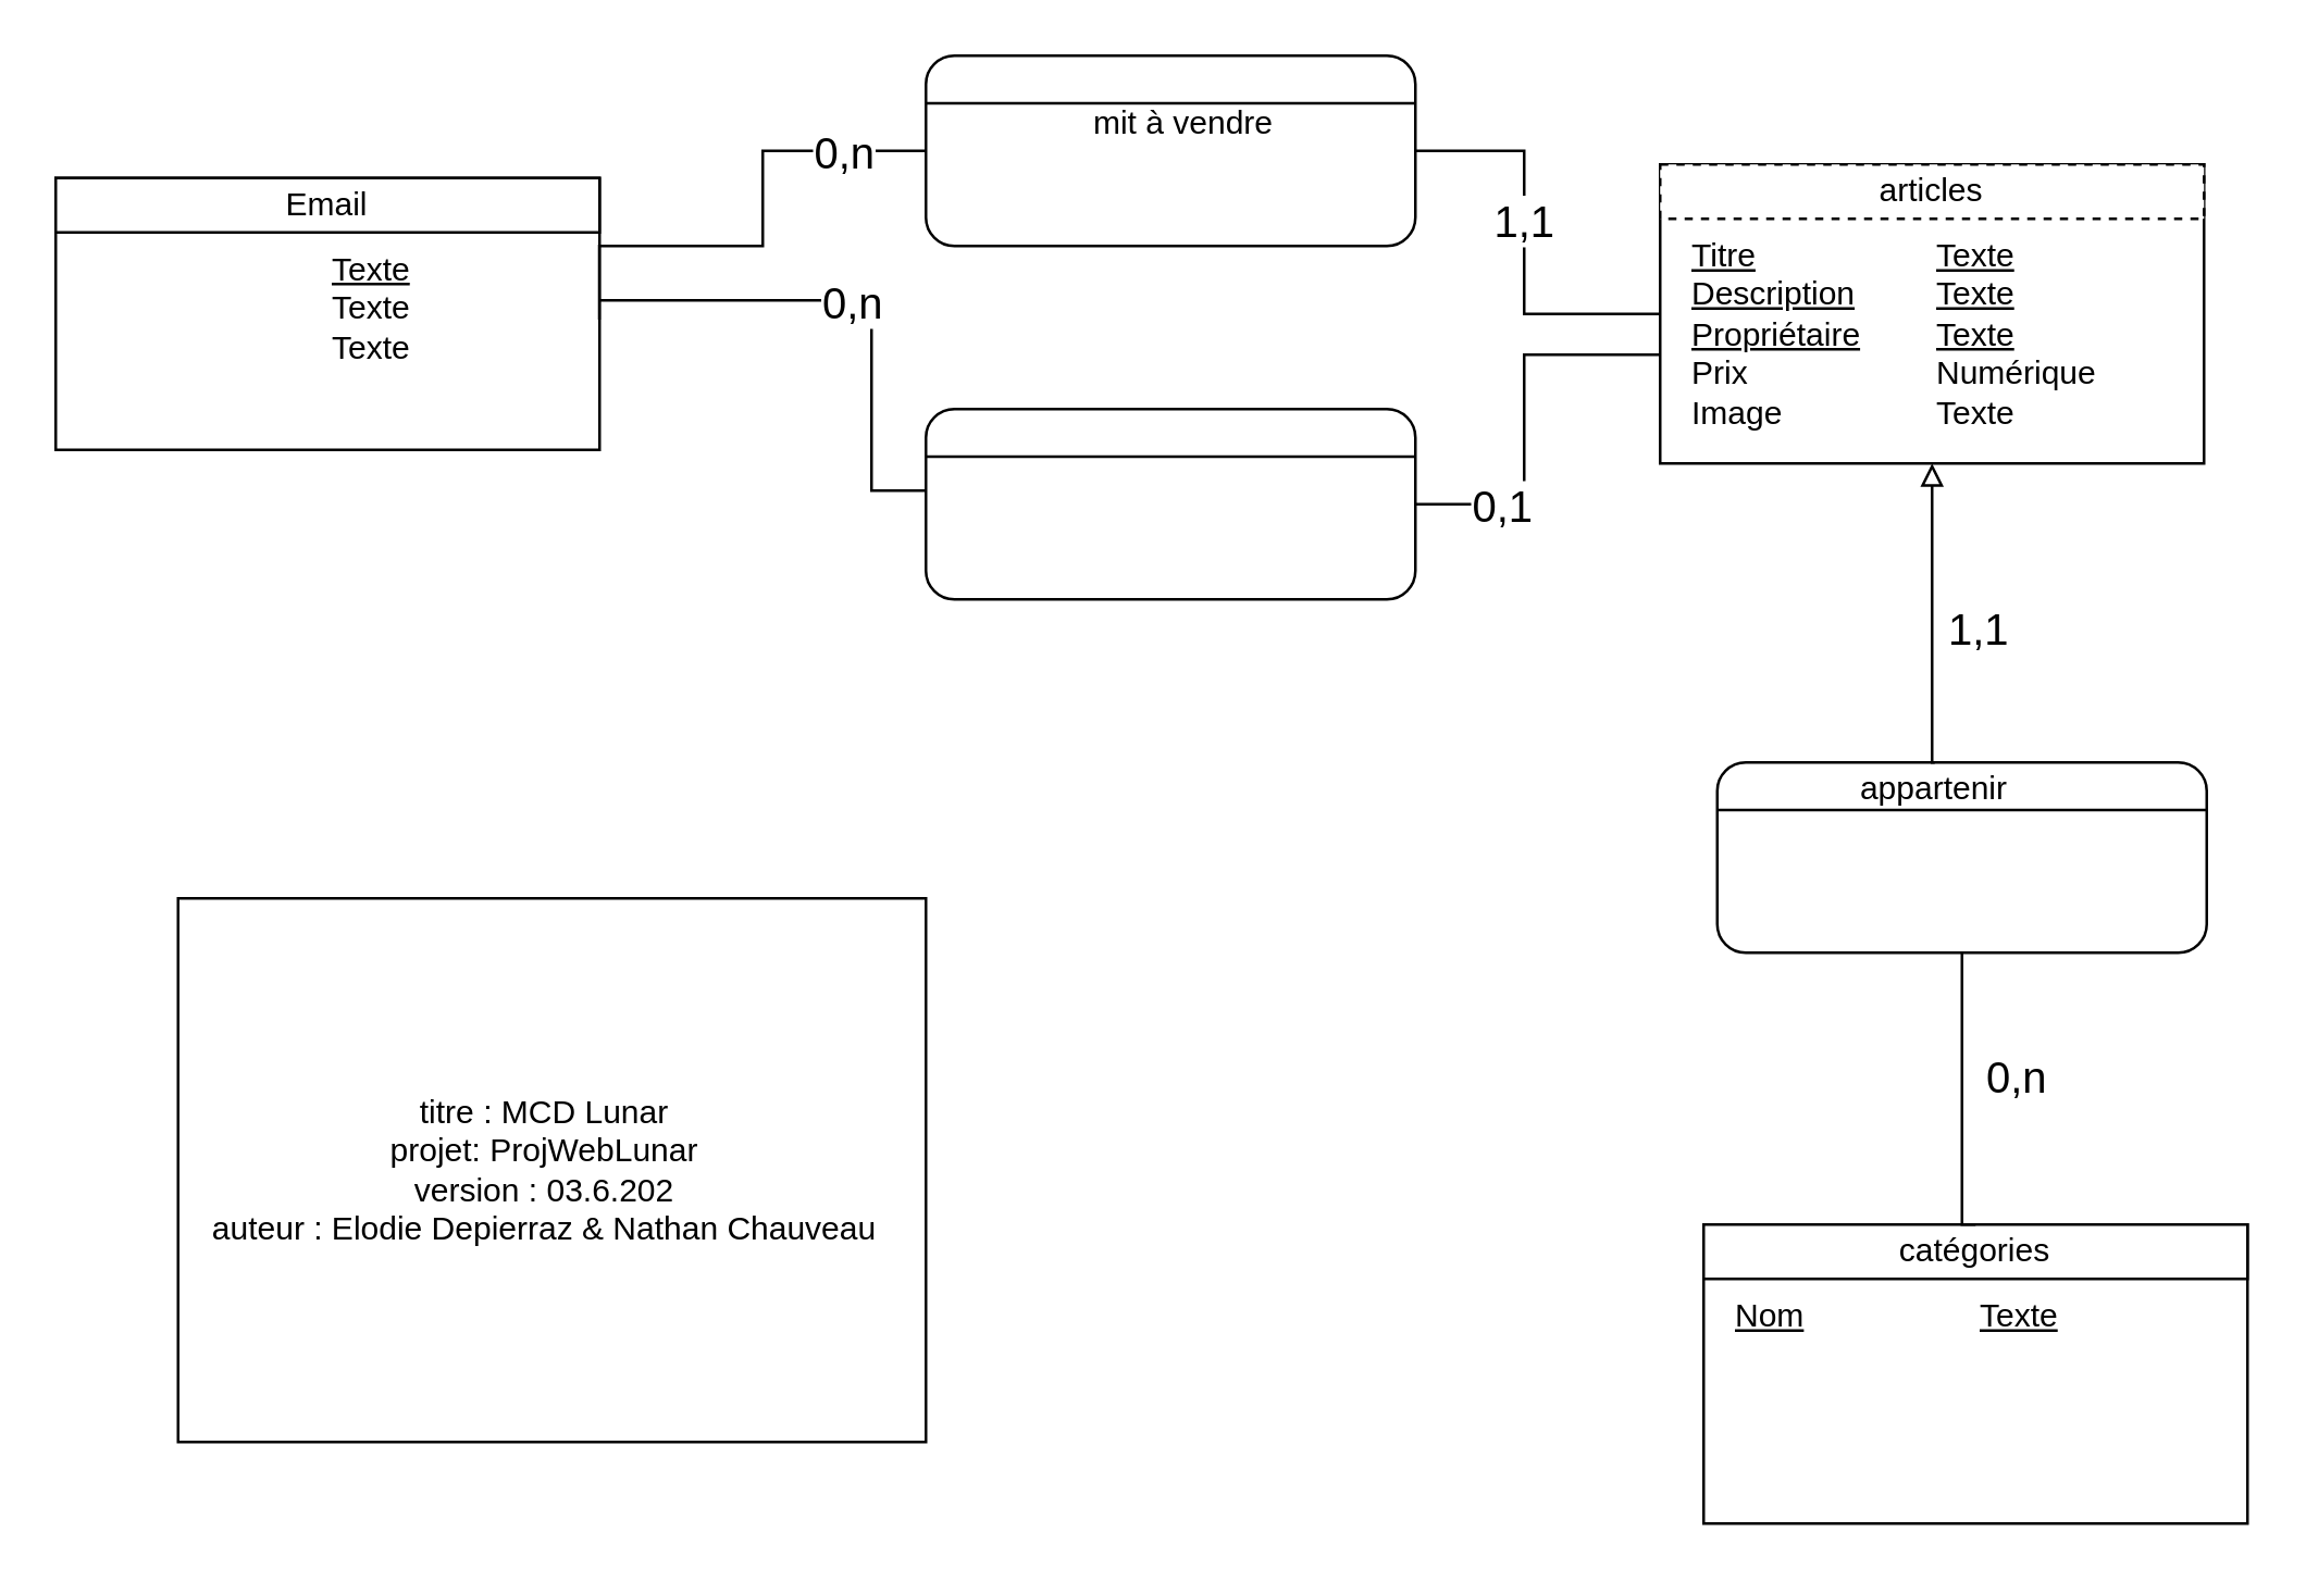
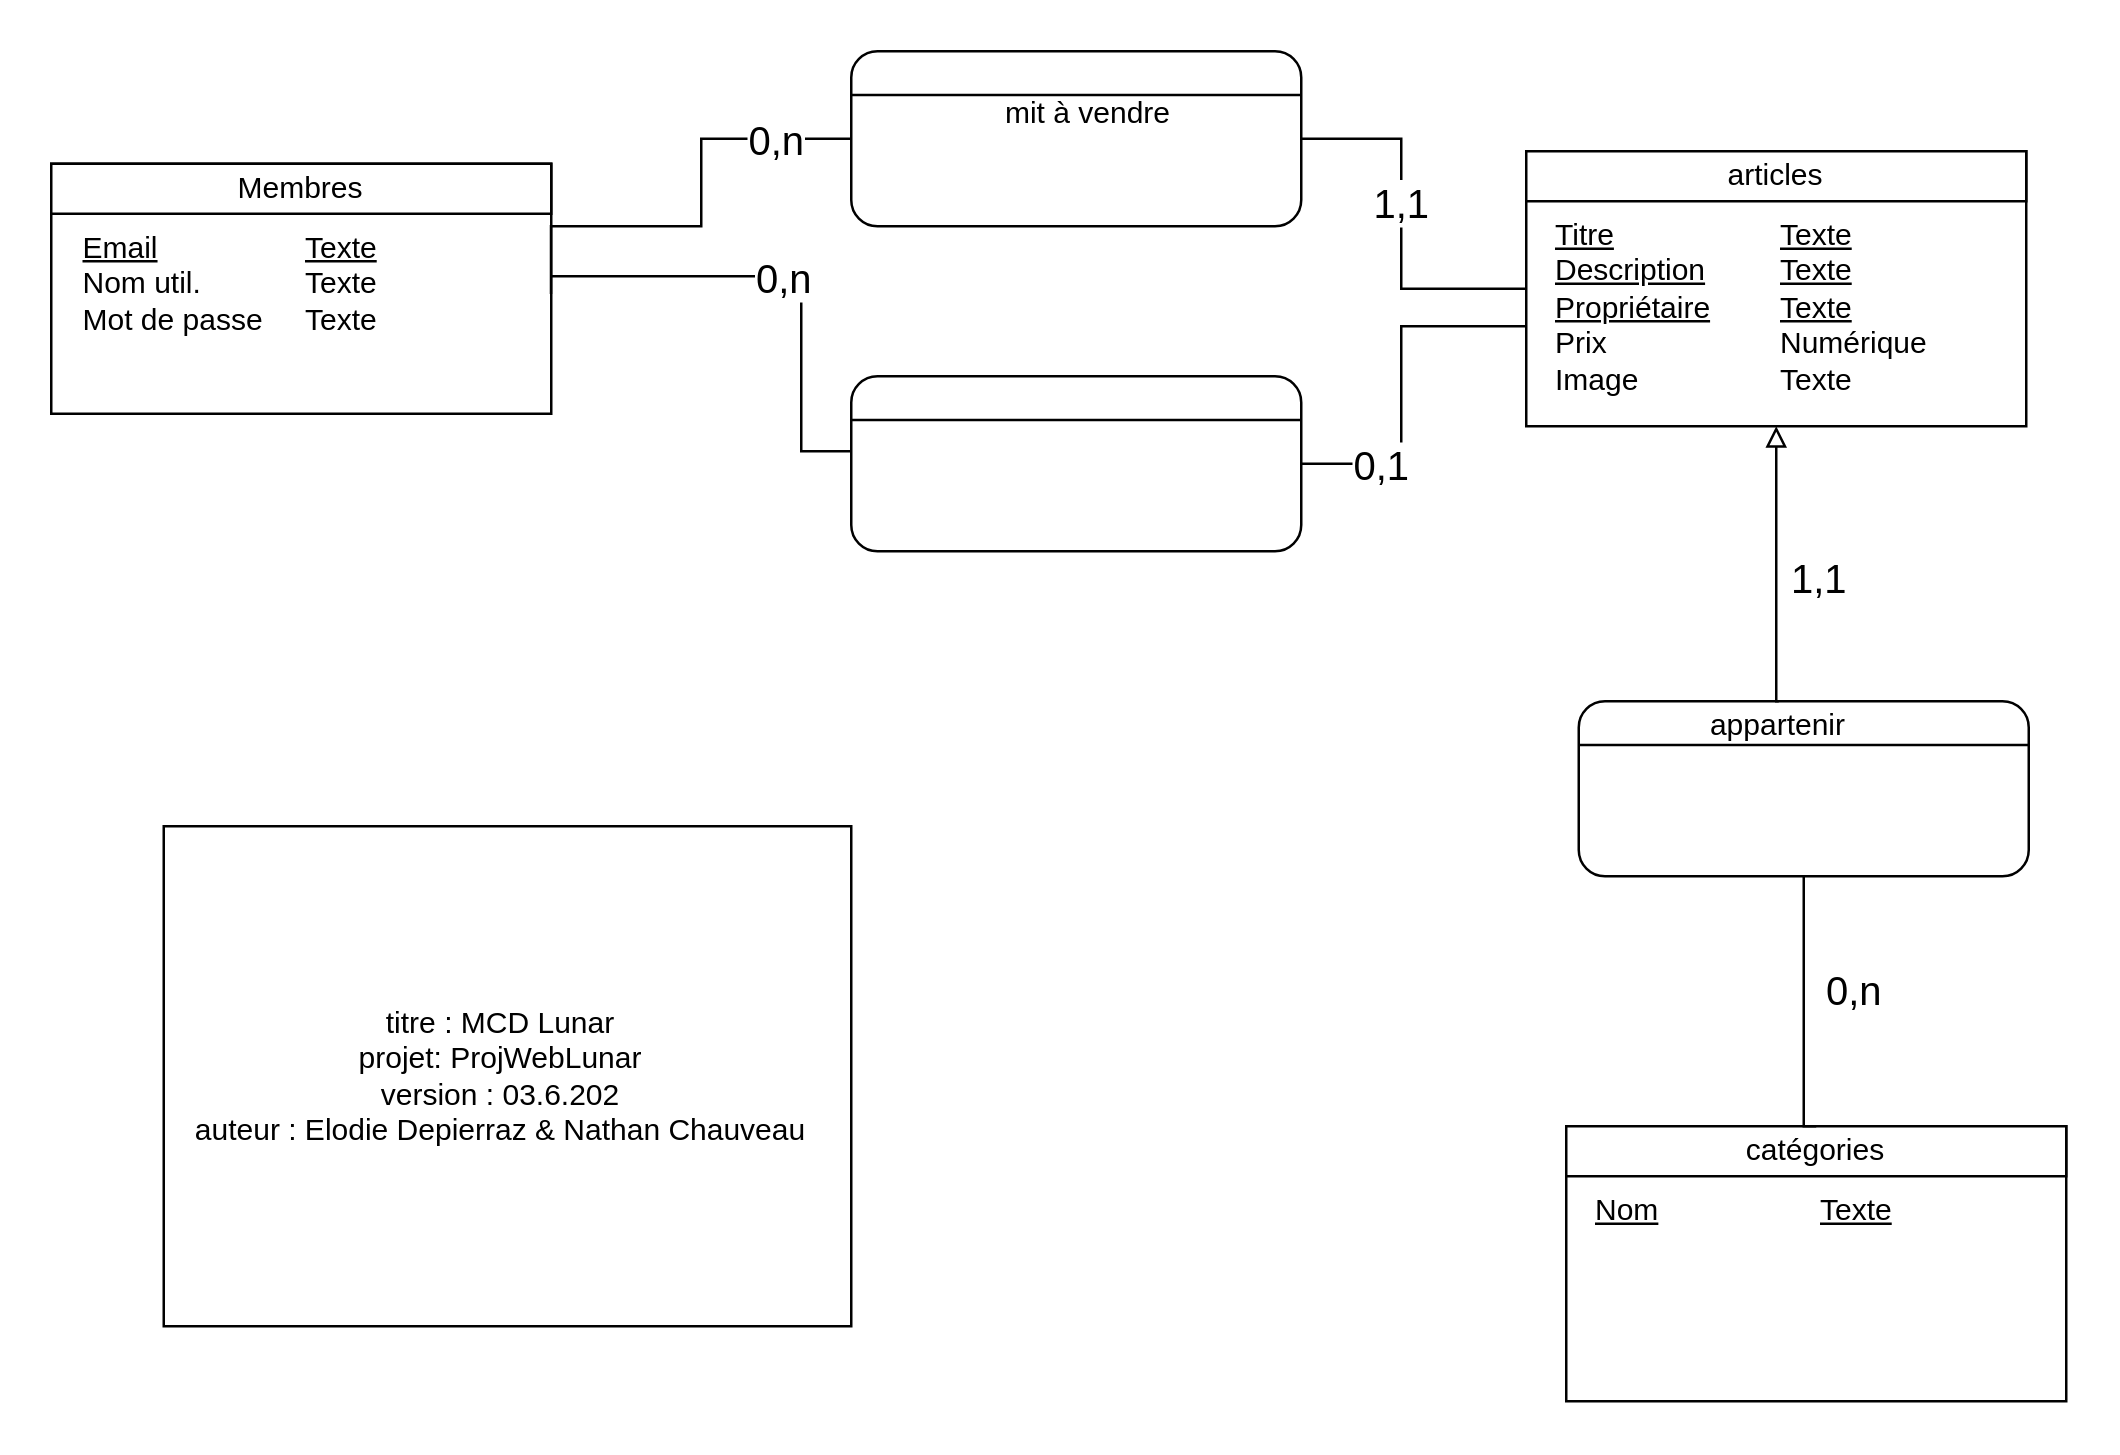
- <mxCell id="8" value="articles" style="rounded=0;whiteSpace=wrap;html=1;dashed=1;" parent="1" vertex="1"><mxGeometry x="610" y="60" width="200" height="20" as="geometry" /></mxCell>
+ <mxCell id="8" value="articles" style="rounded=0;whiteSpace=wrap;html=1;" parent="1" vertex="1"><mxGeometry x="610" y="60" width="200" height="20" as="geometry" /></mxCell>
- <mxCell id="7" value="Email" style="rounded=0;whiteSpace=wrap;html=1;" parent="1" vertex="1"><mxGeometry x="20" y="65" width="200" height="20" as="geometry" /></mxCell>
+ <mxCell id="7" value="Membres" style="rounded=0;whiteSpace=wrap;html=1;" parent="1" vertex="1"><mxGeometry x="20" y="65" width="200" height="20" as="geometry" /></mxCell>
+ <mxCell id="9" value="&lt;u&gt;Email&lt;/u&gt;&lt;br&gt;Nom util.&lt;br&gt;Mot de passe" style="text;html=1;strokeColor=none;fillColor=none;align=left;verticalAlign=top;whiteSpace=wrap;rounded=0;" parent="1" vertex="1"><mxGeometry x="31" y="85" width="89" height="80" as="geometry" /></mxCell>
